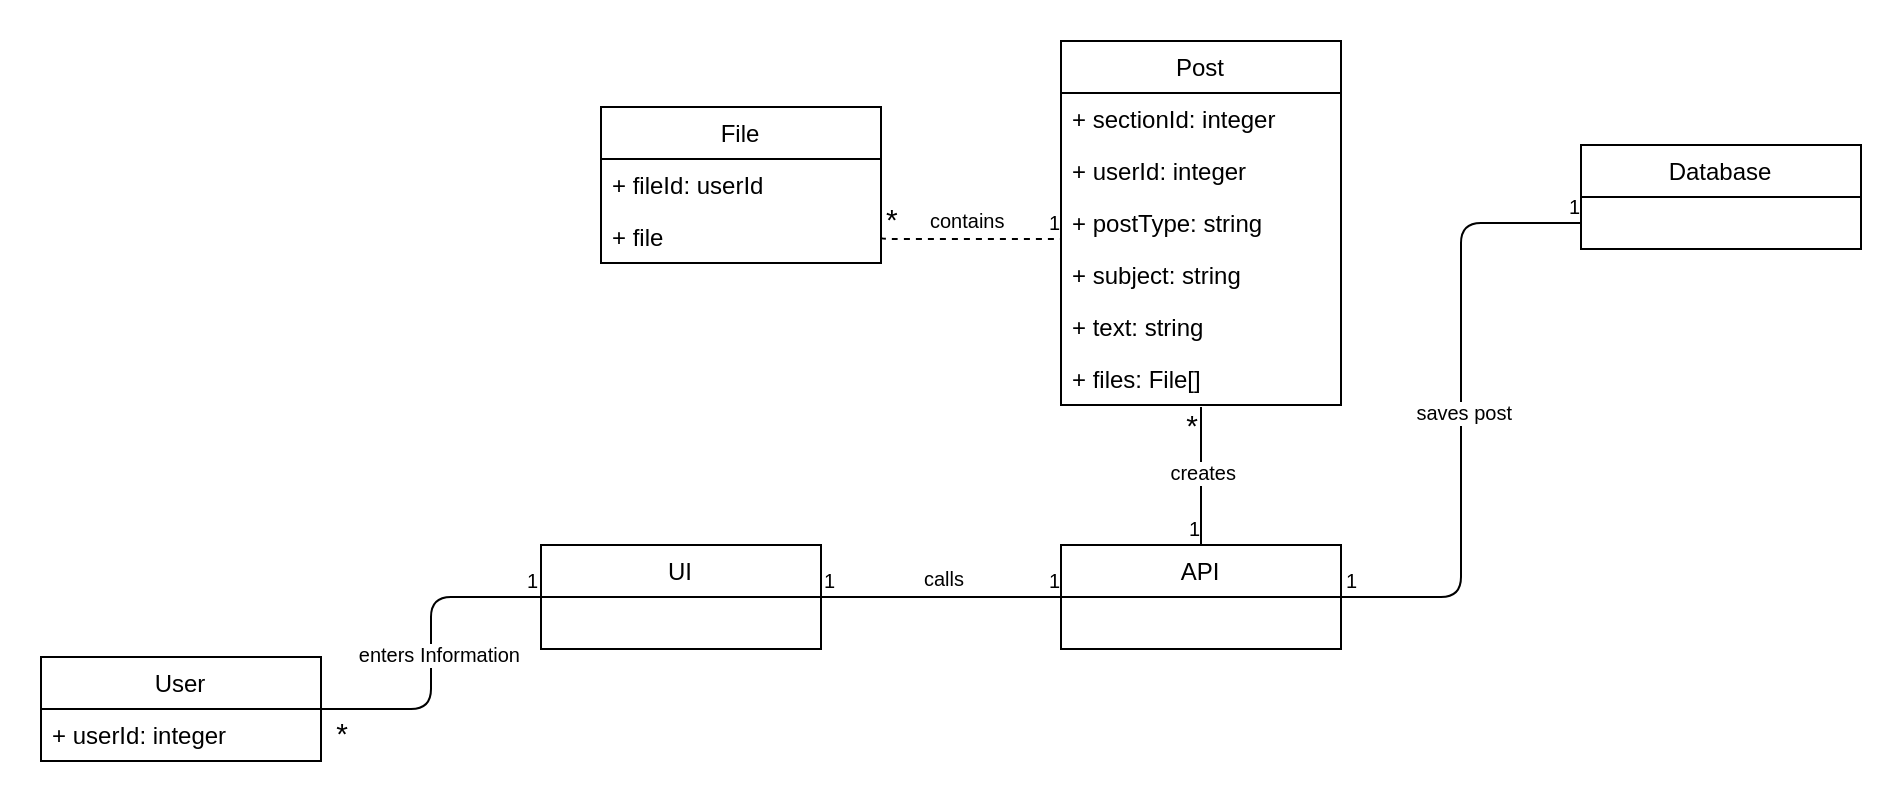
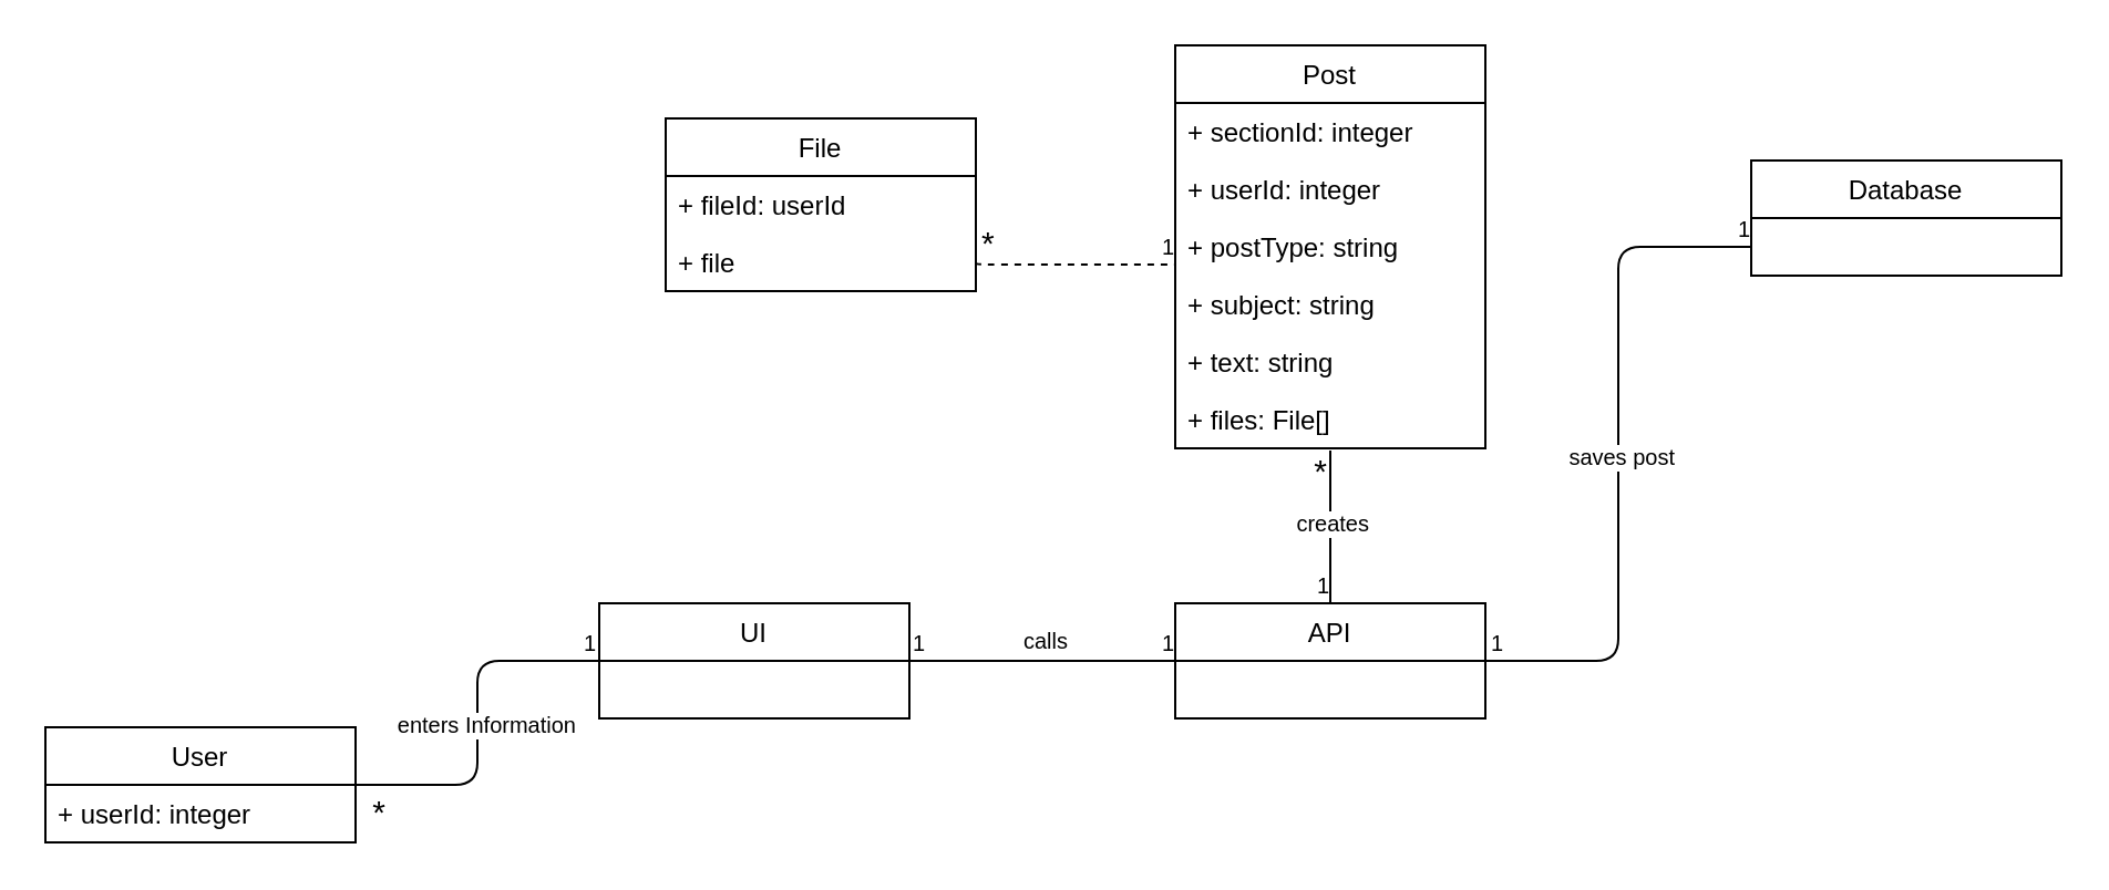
- <mxCell id="35" value="&lt;font style=&quot;font-size: 10px&quot;&gt;contains&lt;/font&gt;" style="text;html=1;resizable=0;points=[];autosize=1;align=left;verticalAlign=top;spacingTop=-4;" parent="1" vertex="1"><mxGeometry x="463" y="100" width="50" height="20" as="geometry" /></mxCell>
